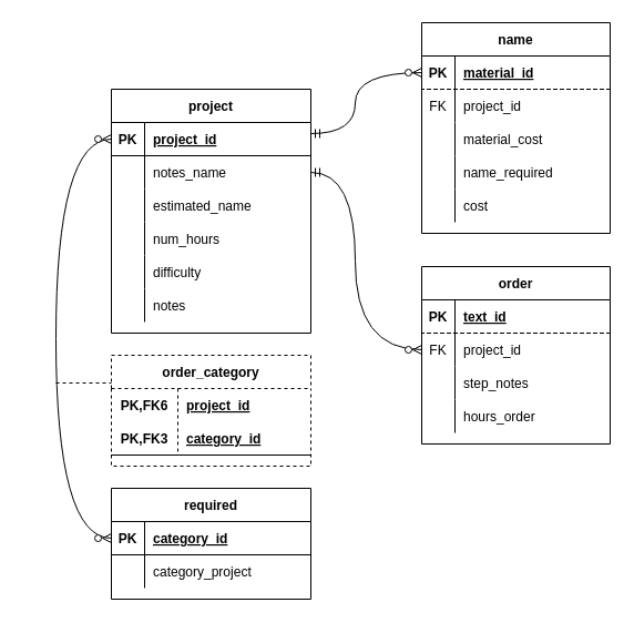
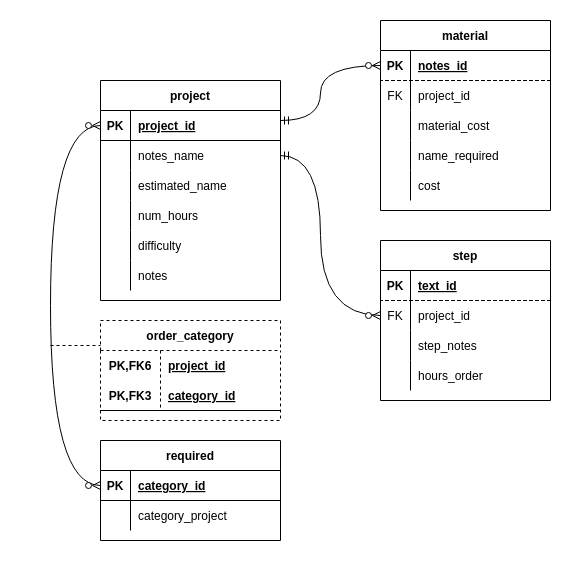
- <mxCell id="39" value="name" style="shape=table;startSize=30;container=1;collapsible=1;childLayout=tableLayout;fixedRows=1;rowLines=0;fontStyle=1;align=center;resizeLast=1;" parent="1" vertex="1"><mxGeometry x="380" y="20" width="170" height="190" as="geometry" /></mxCell>
+ <mxCell id="39" value="material" style="shape=table;startSize=30;container=1;collapsible=1;childLayout=tableLayout;fixedRows=1;rowLines=0;fontStyle=1;align=center;resizeLast=1;" parent="1" vertex="1"><mxGeometry x="380" y="20" width="170" height="190" as="geometry" /></mxCell>
- <mxCell id="42" value="material_id" style="shape=partialRectangle;connectable=0;fillColor=none;top=0;left=0;bottom=0;right=0;align=left;spacingLeft=6;fontStyle=5;overflow=hidden;dashed=1;" parent="40" vertex="1"><mxGeometry x="30" width="140" height="30" as="geometry"><mxRectangle width="140" height="30" as="alternateBounds" /></mxGeometry></mxCell>
+ <mxCell id="42" value="notes_id" style="shape=partialRectangle;connectable=0;fillColor=none;top=0;left=0;bottom=0;right=0;align=left;spacingLeft=6;fontStyle=5;overflow=hidden;dashed=1;" parent="40" vertex="1"><mxGeometry x="30" width="140" height="30" as="geometry"><mxRectangle width="140" height="30" as="alternateBounds" /></mxGeometry></mxCell>
- <mxCell id="55" value="order" style="shape=table;startSize=30;container=1;collapsible=1;childLayout=tableLayout;fixedRows=1;rowLines=0;fontStyle=1;align=center;resizeLast=1;" parent="1" vertex="1"><mxGeometry x="380" y="240" width="170" height="160" as="geometry" /></mxCell>
+ <mxCell id="55" value="step" style="shape=table;startSize=30;container=1;collapsible=1;childLayout=tableLayout;fixedRows=1;rowLines=0;fontStyle=1;align=center;resizeLast=1;" parent="1" vertex="1"><mxGeometry x="380" y="240" width="170" height="160" as="geometry" /></mxCell>
